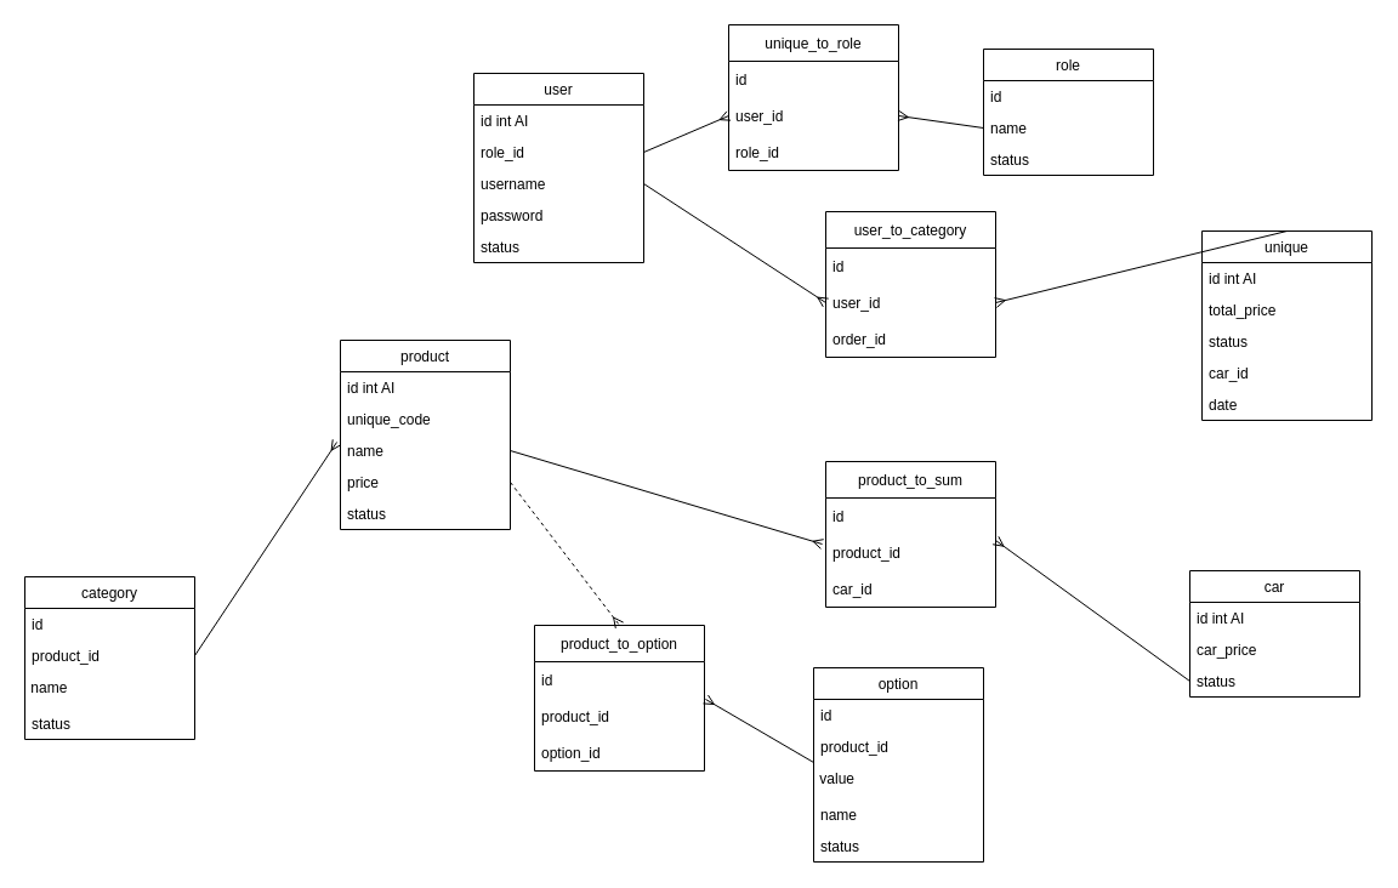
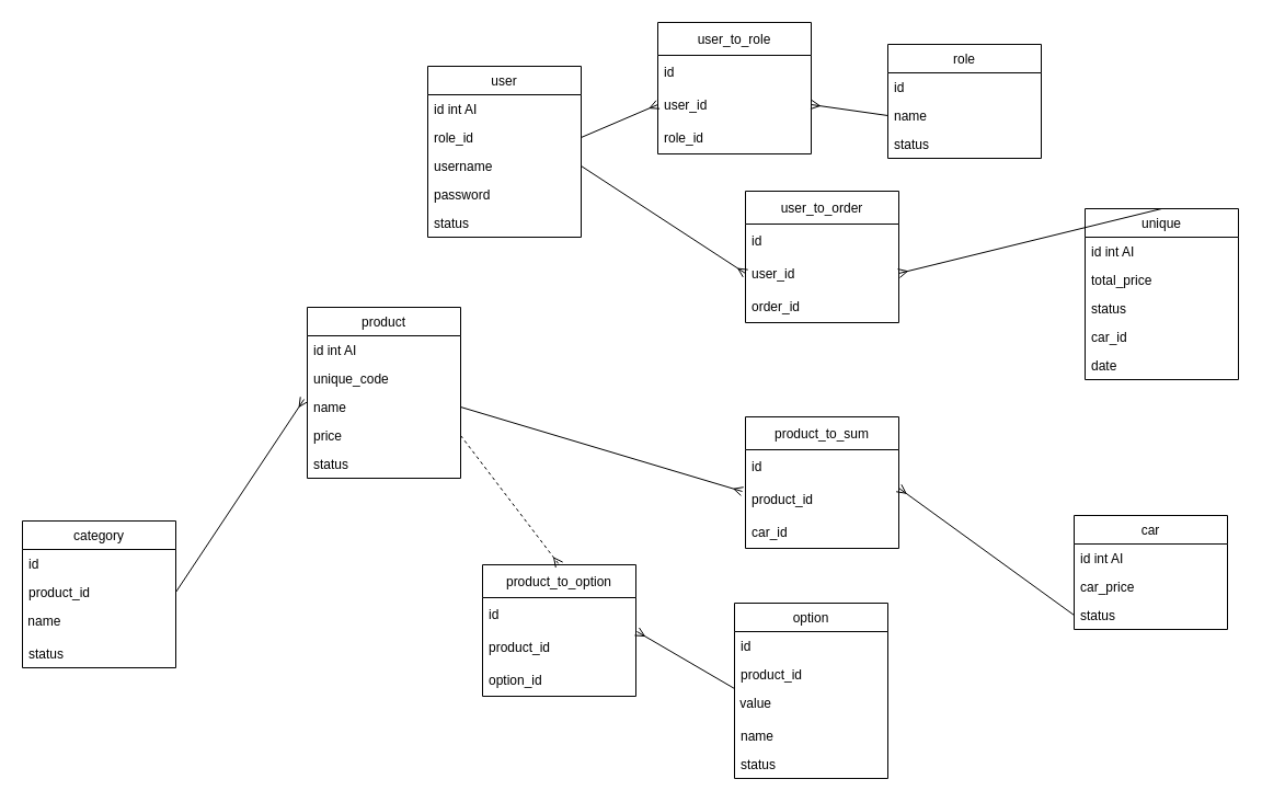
- <mxCell id="28" value="unique_to_role" style="swimlane;fontStyle=0;childLayout=stackLayout;horizontal=1;startSize=30;horizontalStack=0;resizeParent=1;resizeParentMax=0;resizeLast=0;collapsible=1;marginBottom=0;" vertex="1" parent="1"><mxGeometry x="600" y="20" width="140" height="120" as="geometry" /></mxCell>
+ <mxCell id="28" value="user_to_role" style="swimlane;fontStyle=0;childLayout=stackLayout;horizontal=1;startSize=30;horizontalStack=0;resizeParent=1;resizeParentMax=0;resizeLast=0;collapsible=1;marginBottom=0;" vertex="1" parent="1"><mxGeometry x="600" y="20" width="140" height="120" as="geometry" /></mxCell>
- <mxCell id="47" value="user_to_category" style="swimlane;fontStyle=0;childLayout=stackLayout;horizontal=1;startSize=30;horizontalStack=0;resizeParent=1;resizeParentMax=0;resizeLast=0;collapsible=1;marginBottom=0;" vertex="1" parent="1"><mxGeometry x="680" y="174" width="140" height="120" as="geometry" /></mxCell>
+ <mxCell id="47" value="user_to_order" style="swimlane;fontStyle=0;childLayout=stackLayout;horizontal=1;startSize=30;horizontalStack=0;resizeParent=1;resizeParentMax=0;resizeLast=0;collapsible=1;marginBottom=0;" vertex="1" parent="1"><mxGeometry x="680" y="174" width="140" height="120" as="geometry" /></mxCell>
